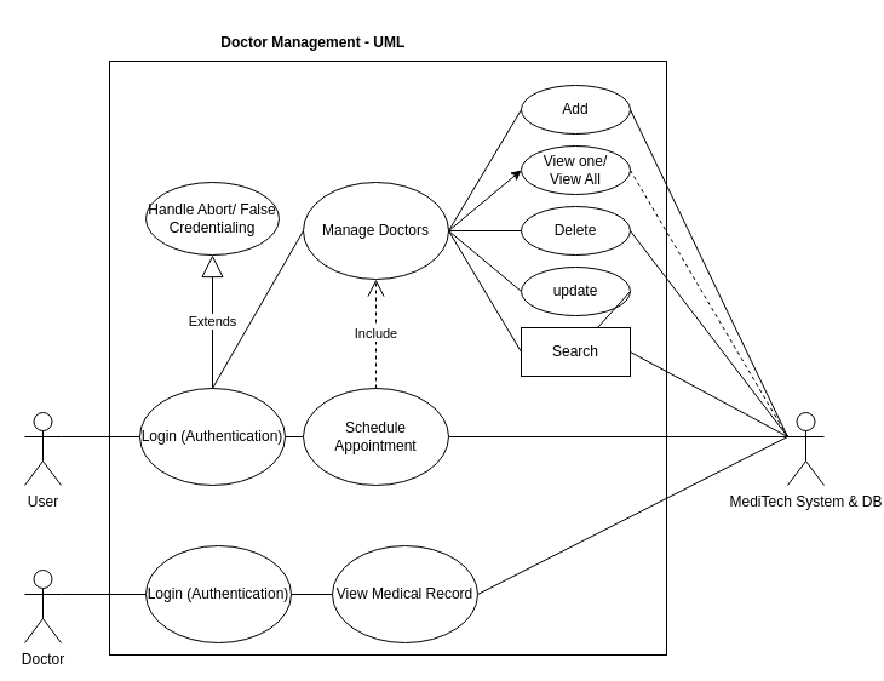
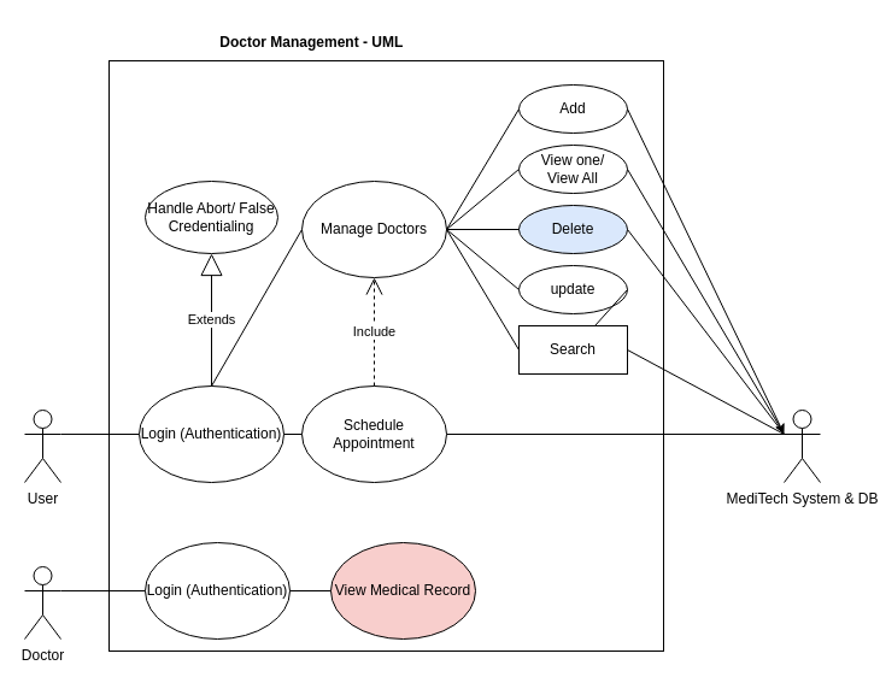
- <mxCell id="26" value="" style="endArrow=classic;html=1;rounded=0;exitX=1;exitY=0.5;exitDx=0;exitDy=0;entryX=0;entryY=0.5;entryDx=0;entryDy=0;" edge="1" parent="1" source="4" target="21"><mxGeometry width="50" height="50" relative="1" as="geometry"><mxPoint x="370" y="300" as="sourcePoint" /><mxPoint x="420" y="250" as="targetPoint" /></mxGeometry></mxCell>
+ <mxCell id="26" value="" style="endArrow=none;html=1;rounded=0;exitX=1;exitY=0.5;exitDx=0;exitDy=0;entryX=0;entryY=0.5;entryDx=0;entryDy=0;" edge="1" parent="1" source="4" target="21"><mxGeometry width="50" height="50" relative="1" as="geometry"><mxPoint x="370" y="300" as="sourcePoint" /><mxPoint x="420" y="250" as="targetPoint" /></mxGeometry></mxCell>
- <mxCell id="22" value="Delete" style="ellipse;whiteSpace=wrap;html=1;" vertex="1" parent="1"><mxGeometry x="430" y="170" width="90" height="40" as="geometry" /></mxCell>
+ <mxCell id="22" value="Delete" style="ellipse;whiteSpace=wrap;html=1;fillColor=#dae8fc;" vertex="1" parent="1"><mxGeometry x="430" y="170" width="90" height="40" as="geometry" /></mxCell>
- <mxCell id="31" value="" style="endArrow=none;html=1;rounded=0;exitX=1;exitY=0.5;exitDx=0;exitDy=0;entryX=0;entryY=0.333;entryDx=0;entryDy=0;entryPerimeter=0;dashed=1;" edge="1" parent="1" source="21" target="14"><mxGeometry width="50" height="50" relative="1" as="geometry"><mxPoint x="370" y="300" as="sourcePoint" /><mxPoint x="420" y="250" as="targetPoint" /></mxGeometry></mxCell>
+ <mxCell id="31" value="" style="endArrow=none;html=1;rounded=0;exitX=1;exitY=0.5;exitDx=0;exitDy=0;entryX=0;entryY=0.333;entryDx=0;entryDy=0;entryPerimeter=0;" edge="1" parent="1" source="21" target="14"><mxGeometry width="50" height="50" relative="1" as="geometry"><mxPoint x="370" y="300" as="sourcePoint" /><mxPoint x="420" y="250" as="targetPoint" /></mxGeometry></mxCell>
- <mxCell id="30" value="" style="endArrow=none;html=1;rounded=0;exitX=1;exitY=0.5;exitDx=0;exitDy=0;entryX=0;entryY=0.333;entryDx=0;entryDy=0;entryPerimeter=0;" edge="1" parent="1" source="20" target="14"><mxGeometry width="50" height="50" relative="1" as="geometry"><mxPoint x="370" y="300" as="sourcePoint" /><mxPoint x="420" y="250" as="targetPoint" /></mxGeometry></mxCell>
+ <mxCell id="30" value="" style="endArrow=classic;html=1;rounded=0;exitX=1;exitY=0.5;exitDx=0;exitDy=0;entryX=0;entryY=0.333;entryDx=0;entryDy=0;entryPerimeter=0;" edge="1" parent="1" source="20" target="14"><mxGeometry width="50" height="50" relative="1" as="geometry"><mxPoint x="370" y="300" as="sourcePoint" /><mxPoint x="420" y="250" as="targetPoint" /></mxGeometry></mxCell>
- <mxCell id="19" value="" style="endArrow=none;html=1;rounded=0;exitX=1;exitY=0.5;exitDx=0;exitDy=0;entryX=0;entryY=0.333;entryDx=0;entryDy=0;entryPerimeter=0;" edge="1" parent="1" source="6" target="14"><mxGeometry width="50" height="50" relative="1" as="geometry"><mxPoint x="370" y="260" as="sourcePoint" /><mxPoint x="420" y="210" as="targetPoint" /></mxGeometry></mxCell>
- <mxCell id="6" value="View Medical Record" style="ellipse;whiteSpace=wrap;html=1;" vertex="1" parent="1"><mxGeometry x="274" y="450" width="120" height="80" as="geometry" /></mxCell>
+ <mxCell id="6" value="View Medical Record" style="ellipse;whiteSpace=wrap;html=1;fillColor=#f8cecc;" vertex="1" parent="1"><mxGeometry x="274" y="450" width="120" height="80" as="geometry" /></mxCell>
